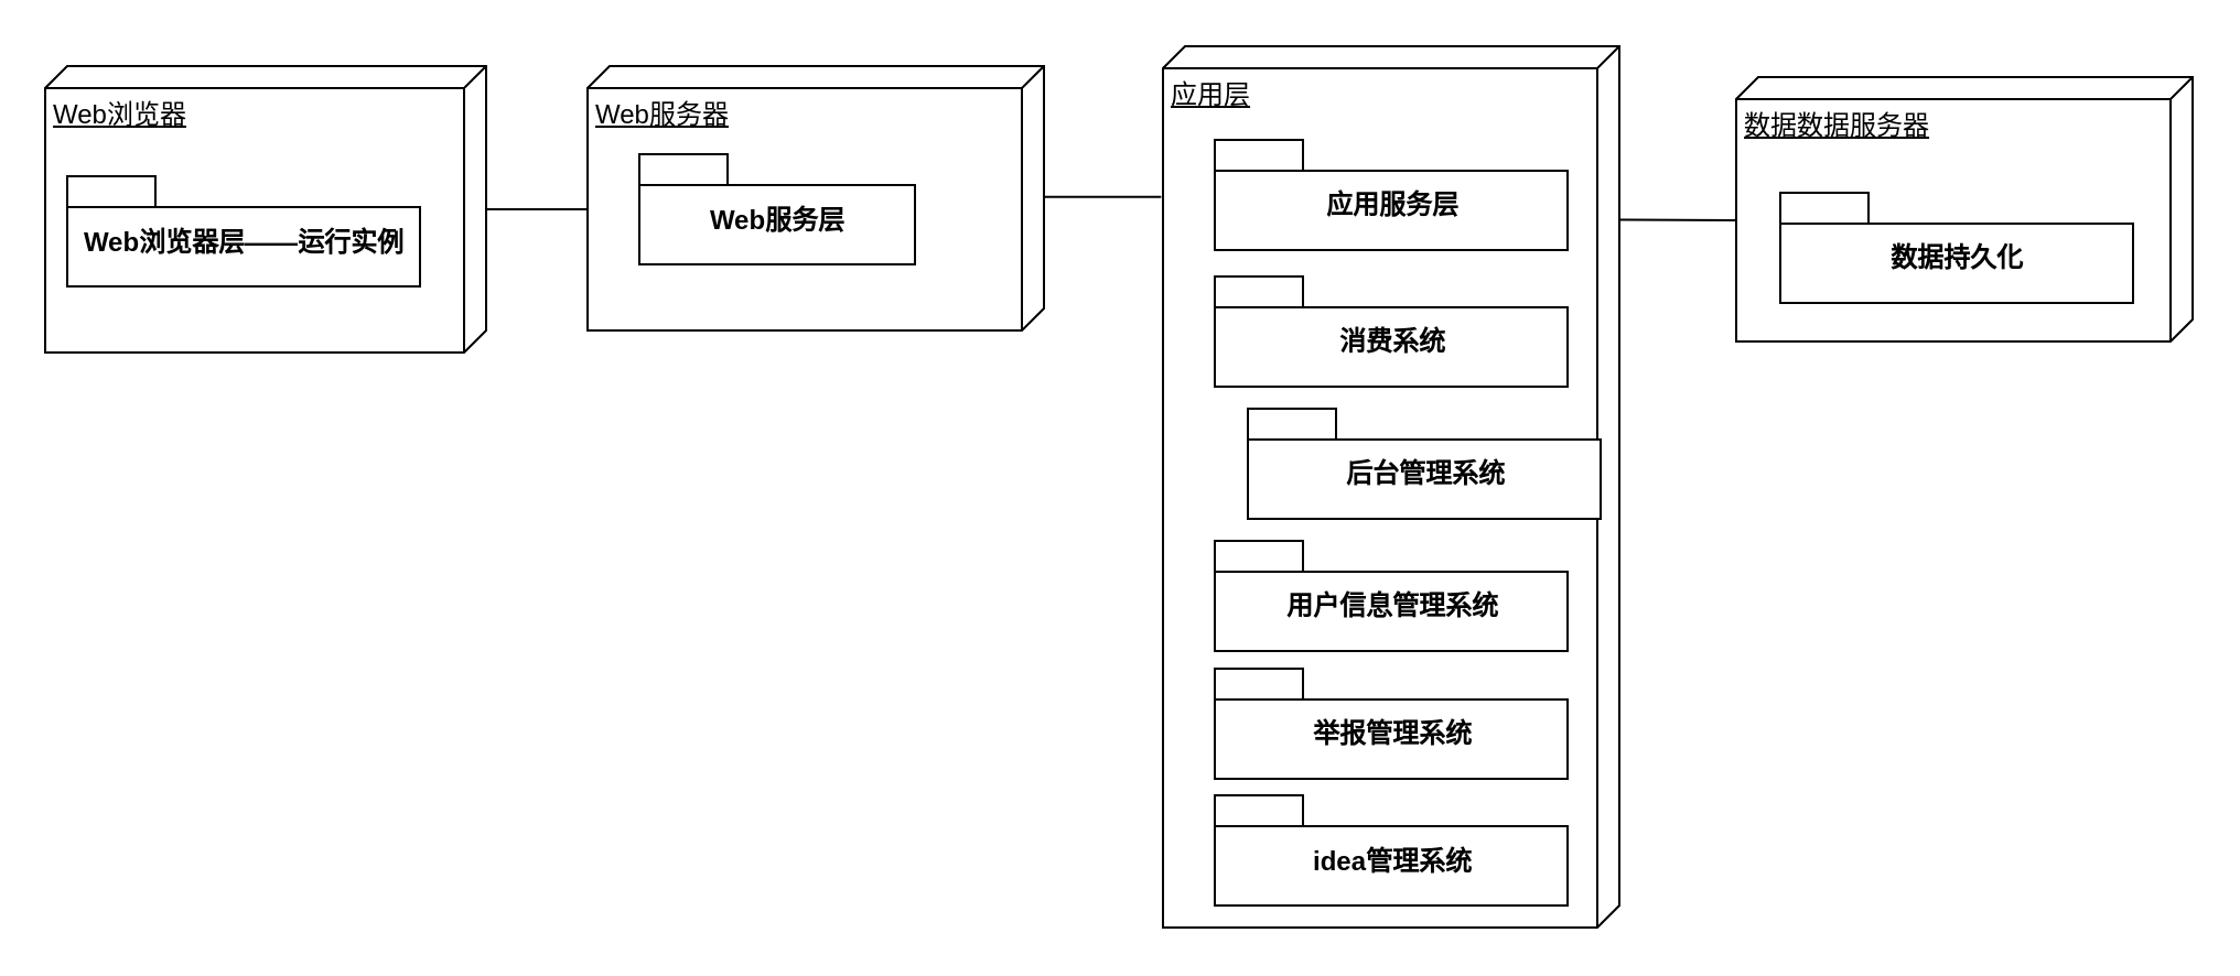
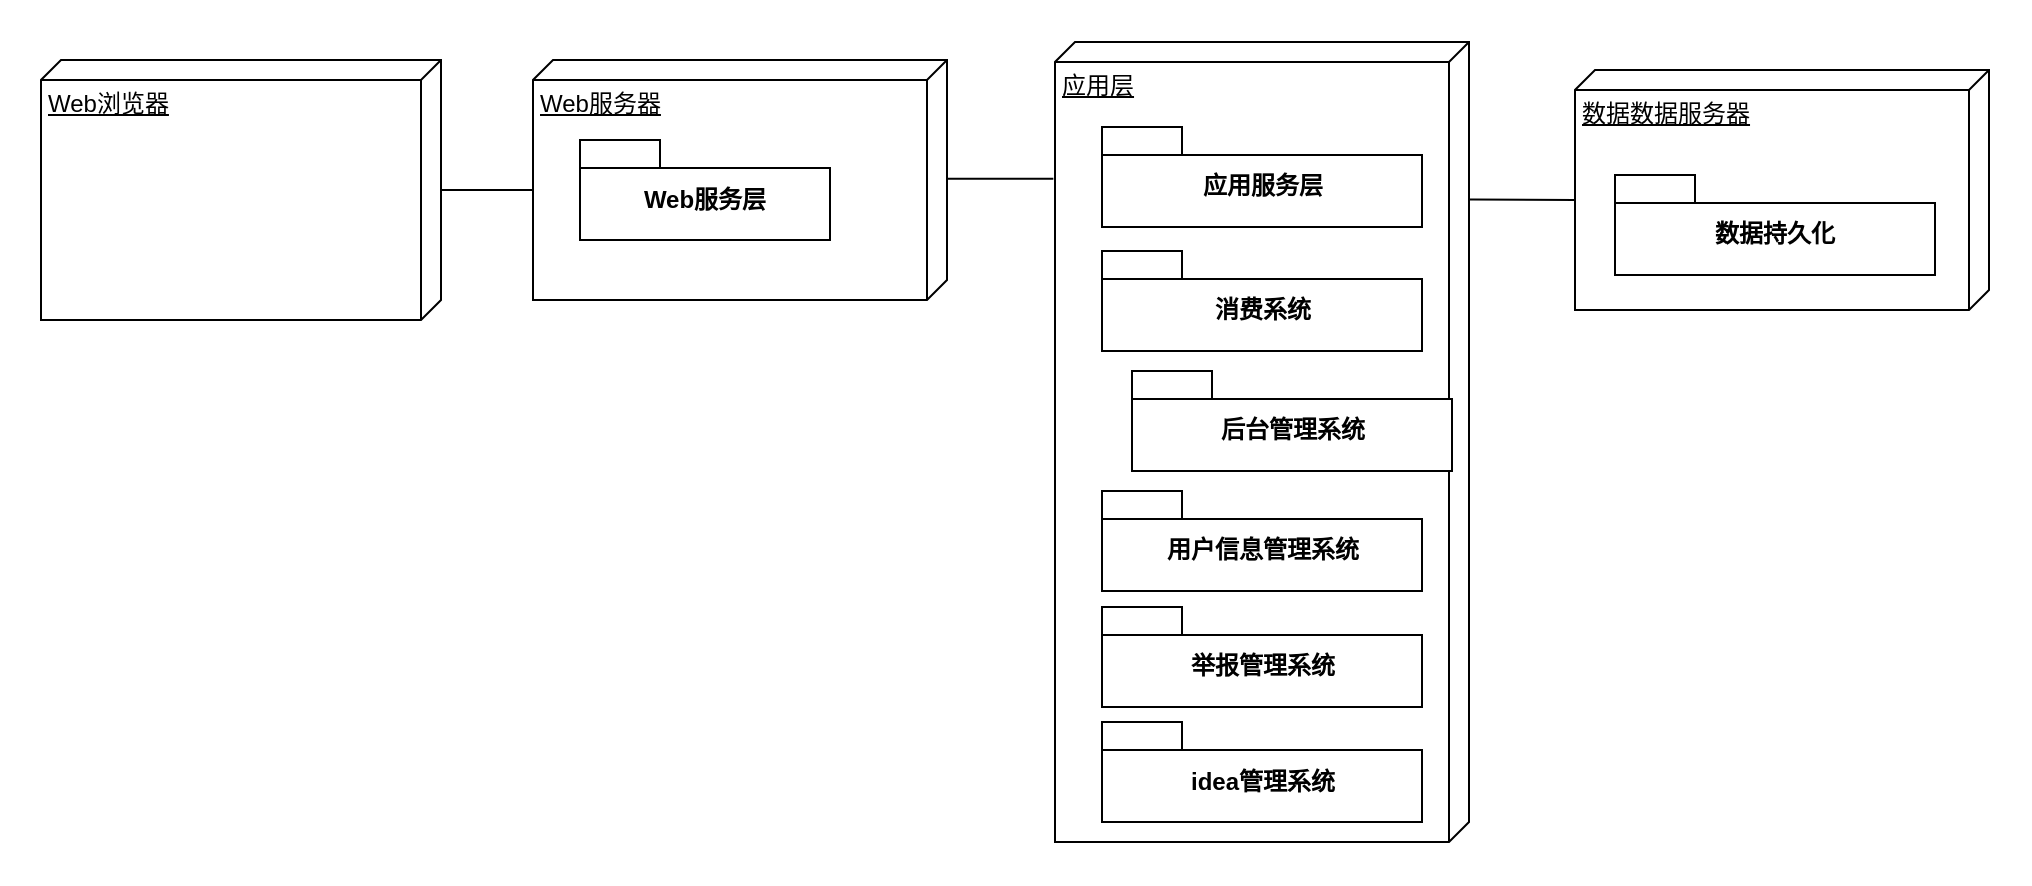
- <mxCell id="4" value="Web浏览器层——运行实例" style="shape=folder;fontStyle=1;spacingTop=10;tabWidth=40;tabHeight=14;tabPosition=left;html=1;" vertex="1" parent="1"><mxGeometry x="30" y="79.5" width="160" height="50" as="geometry" /></mxCell>
